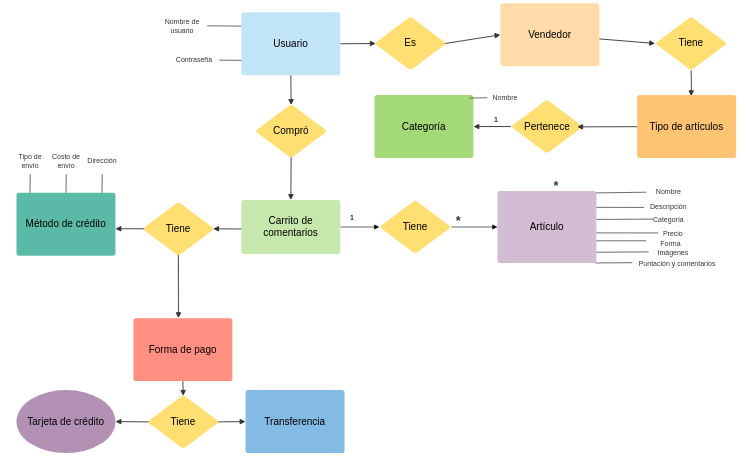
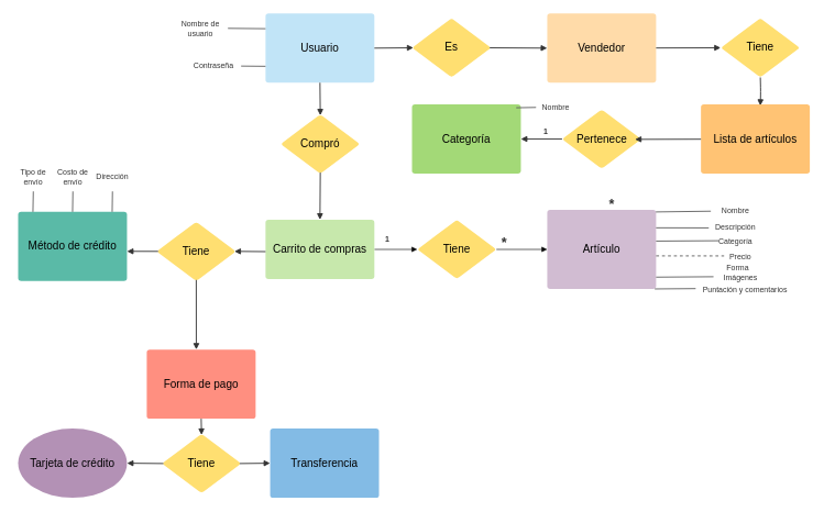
- <mxCell id="33" value="Vendedor" style="html=1;overflow=block;blockSpacing=1;whiteSpace=wrap;;whiteSpace=wrap;fontSize=16.7;fontColor=#000000;align=center;spacing=3.8;strokeOpacity=0;fillOpacity=100;rounded=1;absoluteArcSize=1;arcSize=9;fillColor=#ffdba9;strokeWidth=2.3;" vertex="1" parent="1"><mxGeometry x="834" y="5" width="165" height="105" as="geometry" /></mxCell>
+ <mxCell id="33" value="Vendedor" style="html=1;overflow=block;blockSpacing=1;whiteSpace=wrap;;whiteSpace=wrap;fontSize=16.7;fontColor=#000000;align=center;spacing=3.8;strokeOpacity=0;fillOpacity=100;rounded=1;absoluteArcSize=1;arcSize=9;fillColor=#ffdba9;strokeWidth=2.3;" vertex="1" parent="1"><mxGeometry x="829" y="20" width="165" height="105" as="geometry" /></mxCell>
- <mxCell id="37" value="Tipo de artículos" style="html=1;overflow=block;blockSpacing=1;whiteSpace=wrap;;whiteSpace=wrap;fontSize=16.7;fontColor=#000000;align=center;spacing=3.8;strokeOpacity=0;fillOpacity=100;rounded=1;absoluteArcSize=1;arcSize=9;fillColor=#ffc374;strokeWidth=2.3;" vertex="1" parent="1"><mxGeometry x="1062" y="158" width="165" height="105" as="geometry" /></mxCell>
+ <mxCell id="37" value="Lista de artículos" style="html=1;overflow=block;blockSpacing=1;whiteSpace=wrap;;whiteSpace=wrap;fontSize=16.7;fontColor=#000000;align=center;spacing=3.8;strokeOpacity=0;fillOpacity=100;rounded=1;absoluteArcSize=1;arcSize=9;fillColor=#ffc374;strokeWidth=2.3;" vertex="1" parent="1"><mxGeometry x="1062" y="158" width="165" height="105" as="geometry" /></mxCell>
- <mxCell id="22" value="Carrito de comentarios" style="html=1;overflow=block;blockSpacing=1;whiteSpace=wrap;;whiteSpace=wrap;fontSize=16.7;fontColor=#000000;align=center;spacing=3.8;strokeOpacity=0;fillOpacity=100;rounded=1;absoluteArcSize=1;arcSize=9;fillColor=#c7e8ac;strokeWidth=2.3;" vertex="1" parent="1"><mxGeometry x="402" y="333" width="165" height="90" as="geometry" /></mxCell>
+ <mxCell id="22" value="Carrito de compras" style="html=1;overflow=block;blockSpacing=1;whiteSpace=wrap;;whiteSpace=wrap;fontSize=16.7;fontColor=#000000;align=center;spacing=3.8;strokeOpacity=0;fillOpacity=100;rounded=1;absoluteArcSize=1;arcSize=9;fillColor=#c7e8ac;strokeWidth=2.3;" vertex="1" parent="1"><mxGeometry x="402" y="333" width="165" height="90" as="geometry" /></mxCell>
- <mxCell id="16" value="" style="html=1;jettySize=18;whiteSpace=wrap;fontSize=13;strokeColor=#5E5E5E;strokeWidth=1.5;rounded=0;startArrow=none;;endArrow=none;;exitX=1;exitY=0.582;exitPerimeter=0;entryX=0.223;entryY=0.449;entryPerimeter=0;" edge="1" parent="1" source="3" target="7"><mxGeometry width="100" height="100" relative="1" as="geometry"><Array as="points" /></mxGeometry></mxCell>
+ <mxCell id="16" value="" style="html=1;jettySize=18;whiteSpace=wrap;fontSize=13;strokeColor=#5E5E5E;strokeWidth=1.5;rounded=0;startArrow=none;endArrow=none;exitX=1;exitY=0.582;exitPerimeter=0;entryX=0.223;entryY=0.449;entryPerimeter=0;dashed=1;" edge="1" parent="1" source="3" target="7"><mxGeometry width="100" height="100" relative="1" as="geometry"><Array as="points" /></mxGeometry></mxCell>
- <mxCell id="17" value="" style="html=1;jettySize=18;whiteSpace=wrap;fontSize=13;strokeColor=#5E5E5E;strokeWidth=1.5;rounded=0;startArrow=none;;endArrow=none;;exitX=1;exitY=0.692;exitPerimeter=0;entryX=0;entryY=0.353;entryPerimeter=0;" edge="1" parent="1" source="3" target="9"><mxGeometry width="100" height="100" relative="1" as="geometry"><Array as="points" /></mxGeometry></mxCell>
